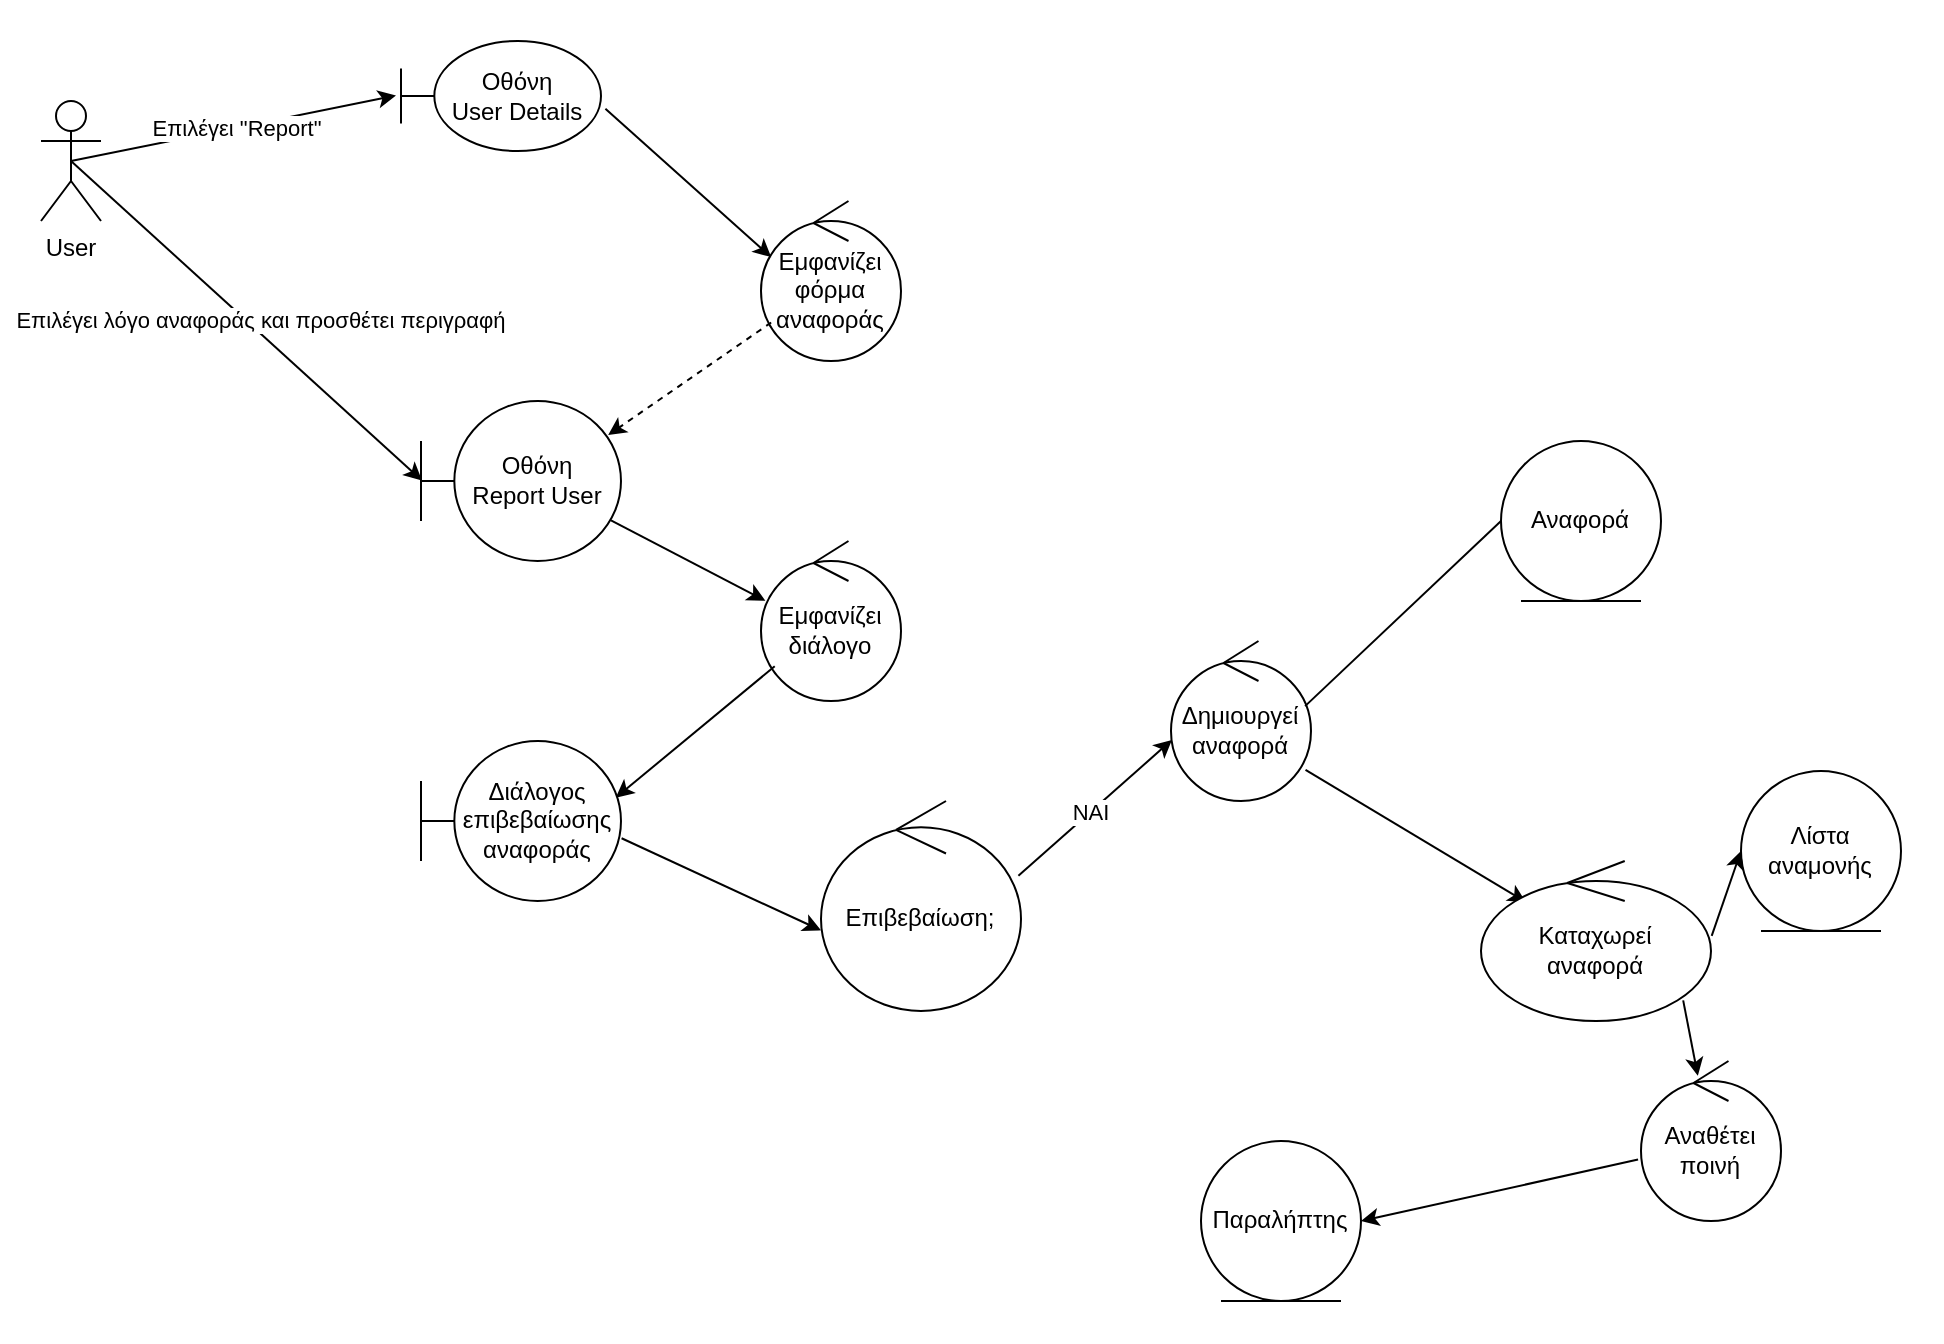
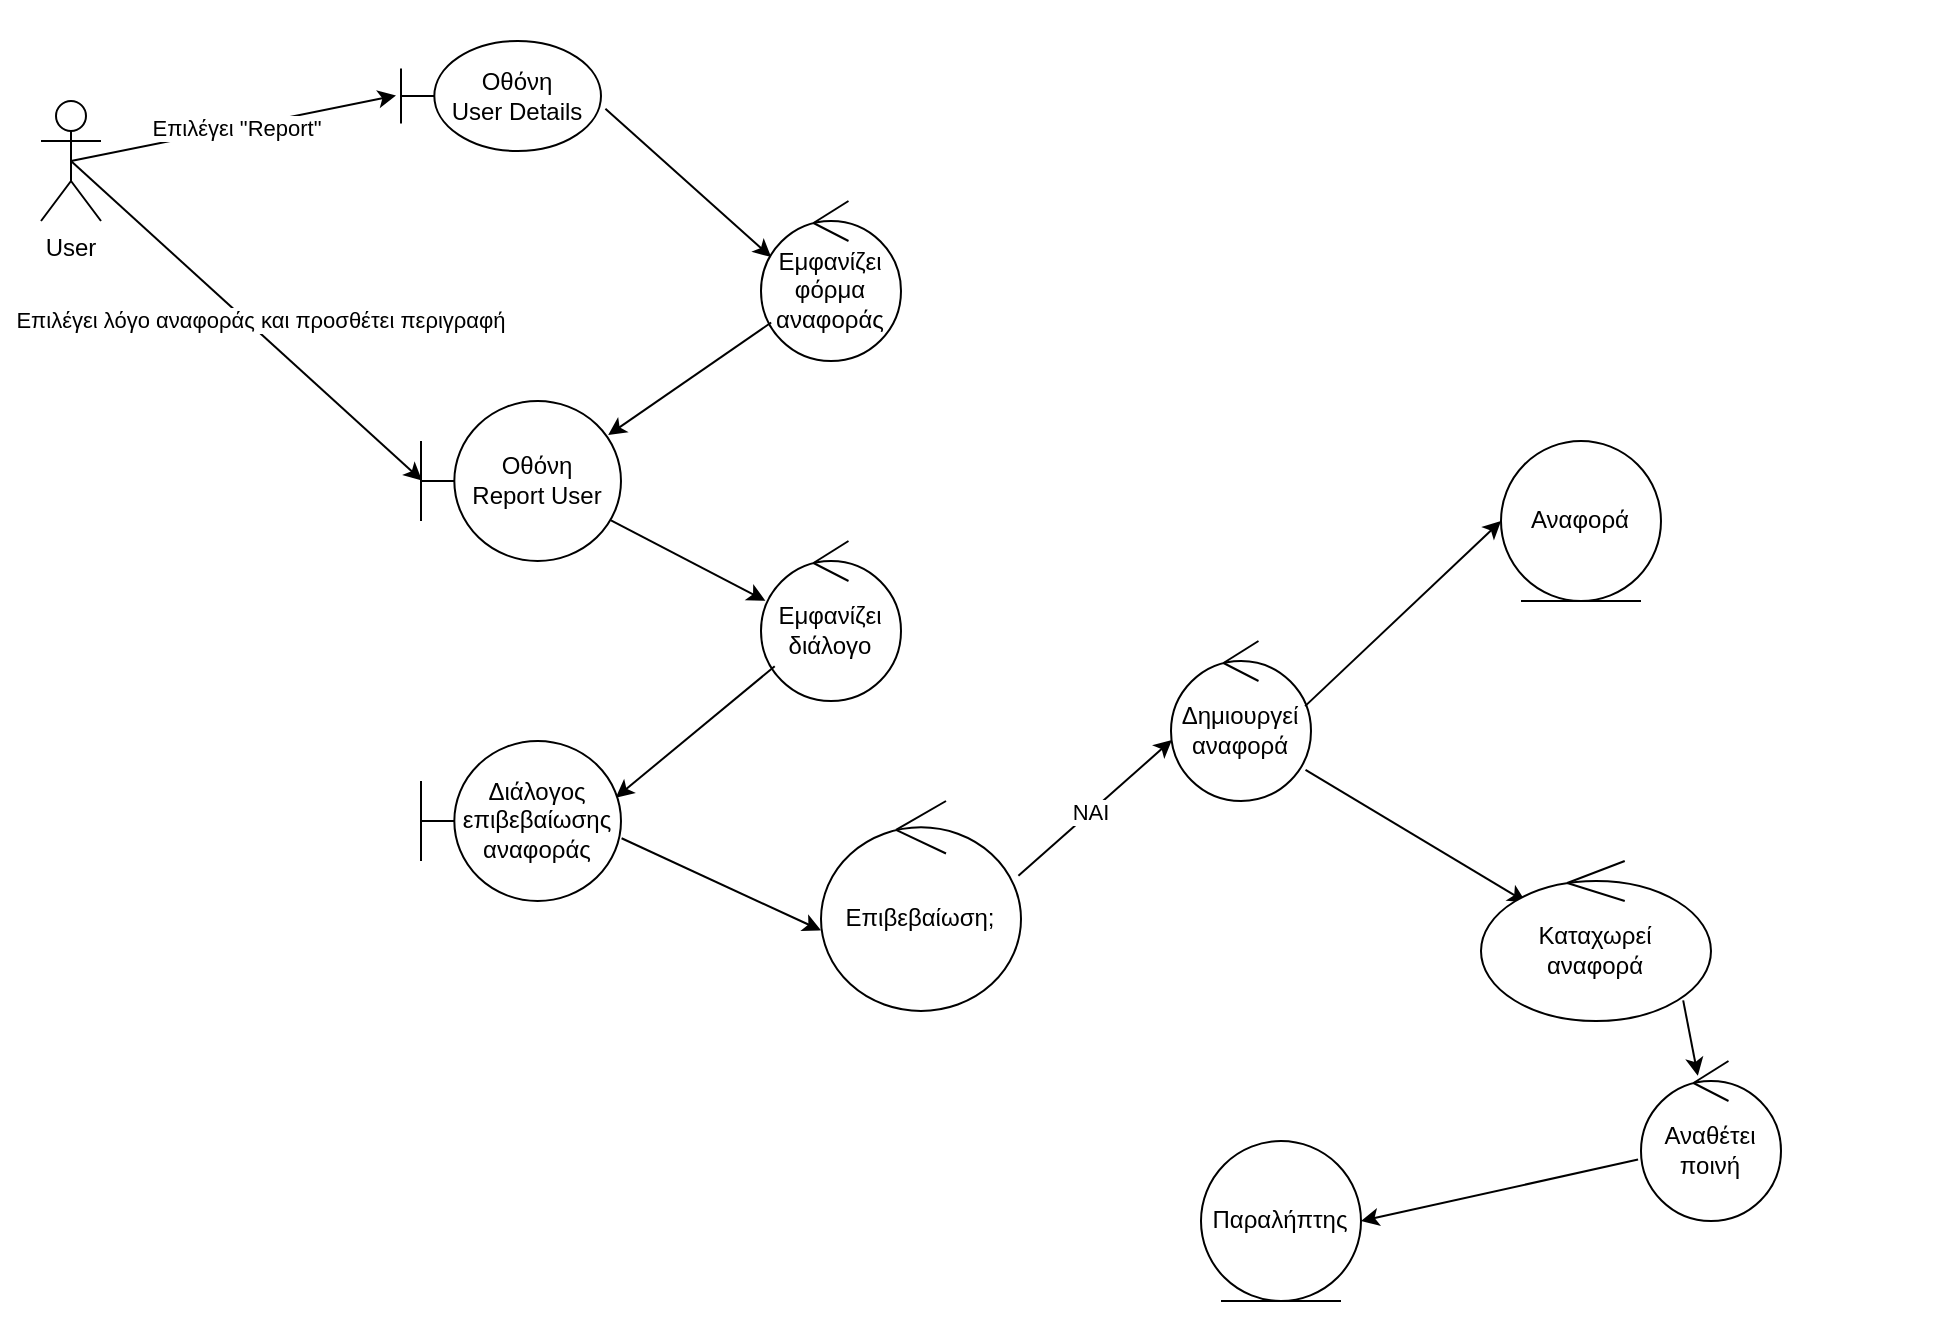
- <mxCell id="8" value="" style="endArrow=classic;html=1;rounded=0;entryX=0.936;entryY=0.213;entryDx=0;entryDy=0;entryPerimeter=0;dashed=1;" parent="1" source="6" target="9" edge="1"><mxGeometry width="50" height="50" relative="1" as="geometry"><mxPoint x="290" y="160" as="sourcePoint" /><mxPoint x="310" y="220" as="targetPoint" /></mxGeometry></mxCell>
+ <mxCell id="8" value="" style="endArrow=classic;html=1;rounded=0;entryX=0.936;entryY=0.213;entryDx=0;entryDy=0;entryPerimeter=0;" parent="1" source="6" target="9" edge="1"><mxGeometry width="50" height="50" relative="1" as="geometry"><mxPoint x="290" y="160" as="sourcePoint" /><mxPoint x="310" y="220" as="targetPoint" /></mxGeometry></mxCell>
- <mxCell id="22" value="" style="endArrow=none;html=1;rounded=0;exitX=0.958;exitY=0.407;exitDx=0;exitDy=0;exitPerimeter=0;entryX=0;entryY=0.5;entryDx=0;entryDy=0;" parent="1" source="20" target="21" edge="1"><mxGeometry width="50" height="50" relative="1" as="geometry"><mxPoint x="430" y="580" as="sourcePoint" /><mxPoint x="480" y="530" as="targetPoint" /></mxGeometry></mxCell>
+ <mxCell id="22" value="" style="endArrow=classic;html=1;rounded=0;exitX=0.958;exitY=0.407;exitDx=0;exitDy=0;exitPerimeter=0;entryX=0;entryY=0.5;entryDx=0;entryDy=0;" parent="1" source="20" target="21" edge="1"><mxGeometry width="50" height="50" relative="1" as="geometry"><mxPoint x="430" y="580" as="sourcePoint" /><mxPoint x="480" y="530" as="targetPoint" /></mxGeometry></mxCell>
- <mxCell id="25" value="Λίστα αναμονής" style="ellipse;shape=umlEntity;whiteSpace=wrap;html=1;" parent="1" vertex="1"><mxGeometry x="870" y="385" width="80" height="80" as="geometry" /></mxCell>
- <mxCell id="26" value="" style="endArrow=classic;html=1;rounded=0;exitX=1.003;exitY=0.468;exitDx=0;exitDy=0;exitPerimeter=0;entryX=0;entryY=0.5;entryDx=0;entryDy=0;" parent="1" source="24" target="25" edge="1"><mxGeometry width="50" height="50" relative="1" as="geometry"><mxPoint x="540" y="770" as="sourcePoint" /><mxPoint x="630" y="780" as="targetPoint" /></mxGeometry></mxCell>
